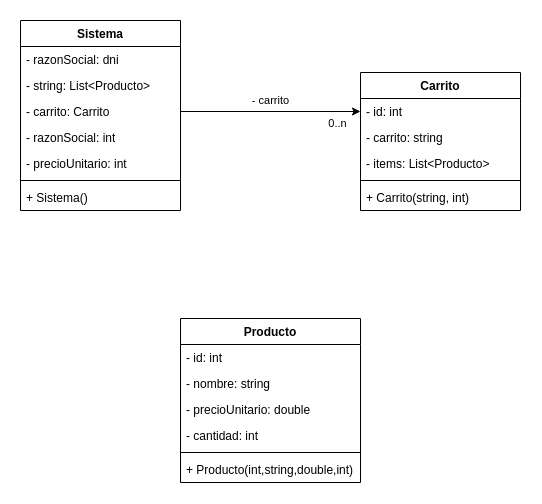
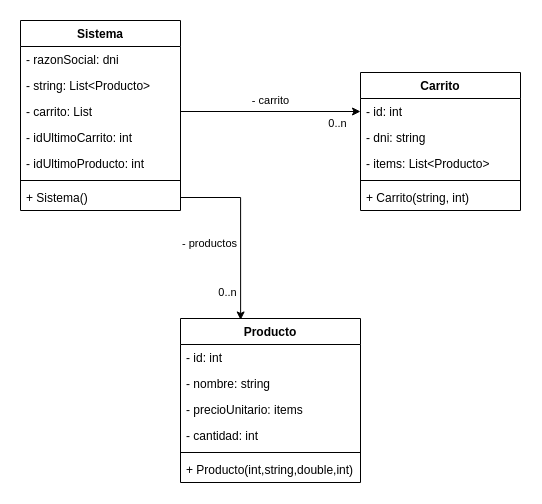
- <mxCell id="5" value="- carrito: Carrito" style="text;strokeColor=none;fillColor=none;align=left;verticalAlign=top;spacingLeft=4;spacingRight=4;overflow=hidden;rotatable=0;points=[[0,0.5],[1,0.5]];portConstraint=eastwest;whiteSpace=wrap;html=1;" vertex="1" parent="2"><mxGeometry y="78" width="160" height="26" as="geometry" /></mxCell>
+ <mxCell id="5" value="- carrito: List" style="text;strokeColor=none;fillColor=none;align=left;verticalAlign=top;spacingLeft=4;spacingRight=4;overflow=hidden;rotatable=0;points=[[0,0.5],[1,0.5]];portConstraint=eastwest;whiteSpace=wrap;html=1;" vertex="1" parent="2"><mxGeometry y="78" width="160" height="26" as="geometry" /></mxCell>
- <mxCell id="6" value="- razonSocial: int" style="text;strokeColor=none;fillColor=none;align=left;verticalAlign=top;spacingLeft=4;spacingRight=4;overflow=hidden;rotatable=0;points=[[0,0.5],[1,0.5]];portConstraint=eastwest;whiteSpace=wrap;html=1;" parent="2" vertex="1"><mxGeometry y="104" width="160" height="26" as="geometry" /></mxCell>
+ <mxCell id="6" value="- idUltimoCarrito: int" style="text;strokeColor=none;fillColor=none;align=left;verticalAlign=top;spacingLeft=4;spacingRight=4;overflow=hidden;rotatable=0;points=[[0,0.5],[1,0.5]];portConstraint=eastwest;whiteSpace=wrap;html=1;" parent="2" vertex="1"><mxGeometry y="104" width="160" height="26" as="geometry" /></mxCell>
- <mxCell id="12" value="- carrito: string" style="text;strokeColor=none;fillColor=none;align=left;verticalAlign=top;spacingLeft=4;spacingRight=4;overflow=hidden;rotatable=0;points=[[0,0.5],[1,0.5]];portConstraint=eastwest;whiteSpace=wrap;html=1;" parent="10" vertex="1"><mxGeometry y="52" width="160" height="26" as="geometry" /></mxCell>
+ <mxCell id="12" value="- dni: string" style="text;strokeColor=none;fillColor=none;align=left;verticalAlign=top;spacingLeft=4;spacingRight=4;overflow=hidden;rotatable=0;points=[[0,0.5],[1,0.5]];portConstraint=eastwest;whiteSpace=wrap;html=1;" parent="10" vertex="1"><mxGeometry y="52" width="160" height="26" as="geometry" /></mxCell>
- <mxCell id="7" value="- precioUnitario: int" style="text;strokeColor=none;fillColor=none;align=left;verticalAlign=top;spacingLeft=4;spacingRight=4;overflow=hidden;rotatable=0;points=[[0,0.5],[1,0.5]];portConstraint=eastwest;whiteSpace=wrap;html=1;" parent="2" vertex="1"><mxGeometry y="130" width="160" height="26" as="geometry" /></mxCell>
+ <mxCell id="7" value="- idUltimoProducto: int" style="text;strokeColor=none;fillColor=none;align=left;verticalAlign=top;spacingLeft=4;spacingRight=4;overflow=hidden;rotatable=0;points=[[0,0.5],[1,0.5]];portConstraint=eastwest;whiteSpace=wrap;html=1;" parent="2" vertex="1"><mxGeometry y="130" width="160" height="26" as="geometry" /></mxCell>
+ <mxCell id="26" style="edgeStyle=orthogonalEdgeStyle;rounded=0;orthogonalLoop=1;jettySize=auto;html=1;exitX=1;exitY=0.5;exitDx=0;exitDy=0;entryX=0.334;entryY=0.009;entryDx=0;entryDy=0;entryPerimeter=0;" parent="1" source="9" target="16" edge="1"><mxGeometry relative="1" as="geometry"><mxPoint x="250" y="308" as="targetPoint" /></mxGeometry></mxCell>
+ <mxCell id="27" value="- productos" style="edgeLabel;html=1;align=center;verticalAlign=middle;resizable=0;points=[];" parent="26" vertex="1" connectable="0"><mxGeometry x="0.156" relative="1" as="geometry"><mxPoint x="-32" as="offset" /></mxGeometry></mxCell>
+ <mxCell id="28" value="0..n" style="edgeLabel;html=1;align=center;verticalAlign=middle;resizable=0;points=[];" parent="26" vertex="1" connectable="0"><mxGeometry x="0.688" y="-1" relative="1" as="geometry"><mxPoint x="-13" y="1" as="offset" /></mxGeometry></mxCell>
- <mxCell id="19" value="- precioUnitario: double" style="text;strokeColor=none;fillColor=none;align=left;verticalAlign=top;spacingLeft=4;spacingRight=4;overflow=hidden;rotatable=0;points=[[0,0.5],[1,0.5]];portConstraint=eastwest;whiteSpace=wrap;html=1;" parent="16" vertex="1"><mxGeometry y="78" width="180" height="26" as="geometry" /></mxCell>
+ <mxCell id="19" value="- precioUnitario: items" style="text;strokeColor=none;fillColor=none;align=left;verticalAlign=top;spacingLeft=4;spacingRight=4;overflow=hidden;rotatable=0;points=[[0,0.5],[1,0.5]];portConstraint=eastwest;whiteSpace=wrap;html=1;" parent="16" vertex="1"><mxGeometry y="78" width="180" height="26" as="geometry" /></mxCell>
